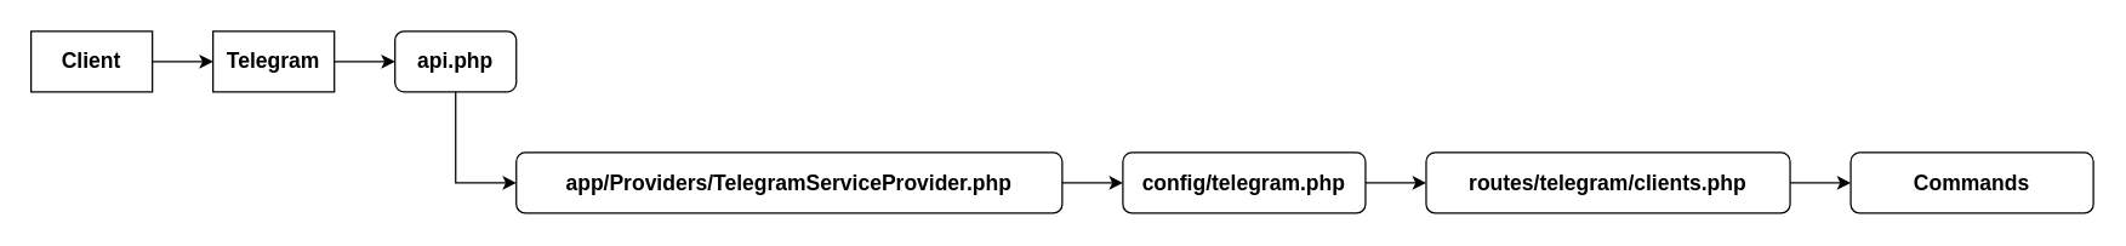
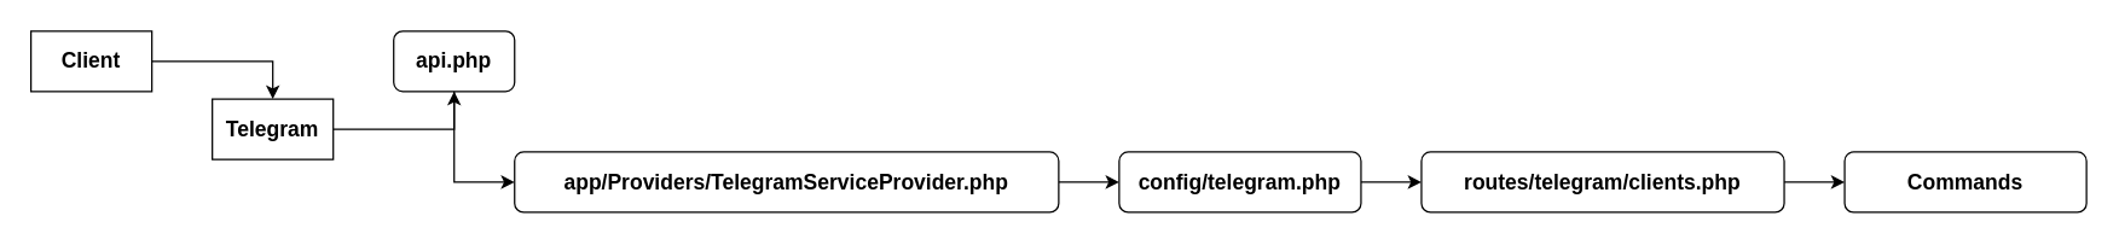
- <mxCell id="7" value="&lt;b&gt;&lt;font style=&quot;font-size: 14px;&quot;&gt;Telegram&lt;/font&gt;&lt;/b&gt;" style="whiteSpace=wrap;html=1;fontStyle=1" vertex="1" parent="1"><mxGeometry x="140" y="20" width="80" height="40" as="geometry" /></mxCell>
+ <mxCell id="7" value="&lt;b&gt;&lt;font style=&quot;font-size: 14px;&quot;&gt;Telegram&lt;/font&gt;&lt;/b&gt;" style="whiteSpace=wrap;html=1;fontStyle=1" vertex="1" parent="1"><mxGeometry x="140" y="65" width="80" height="40" as="geometry" /></mxCell>
